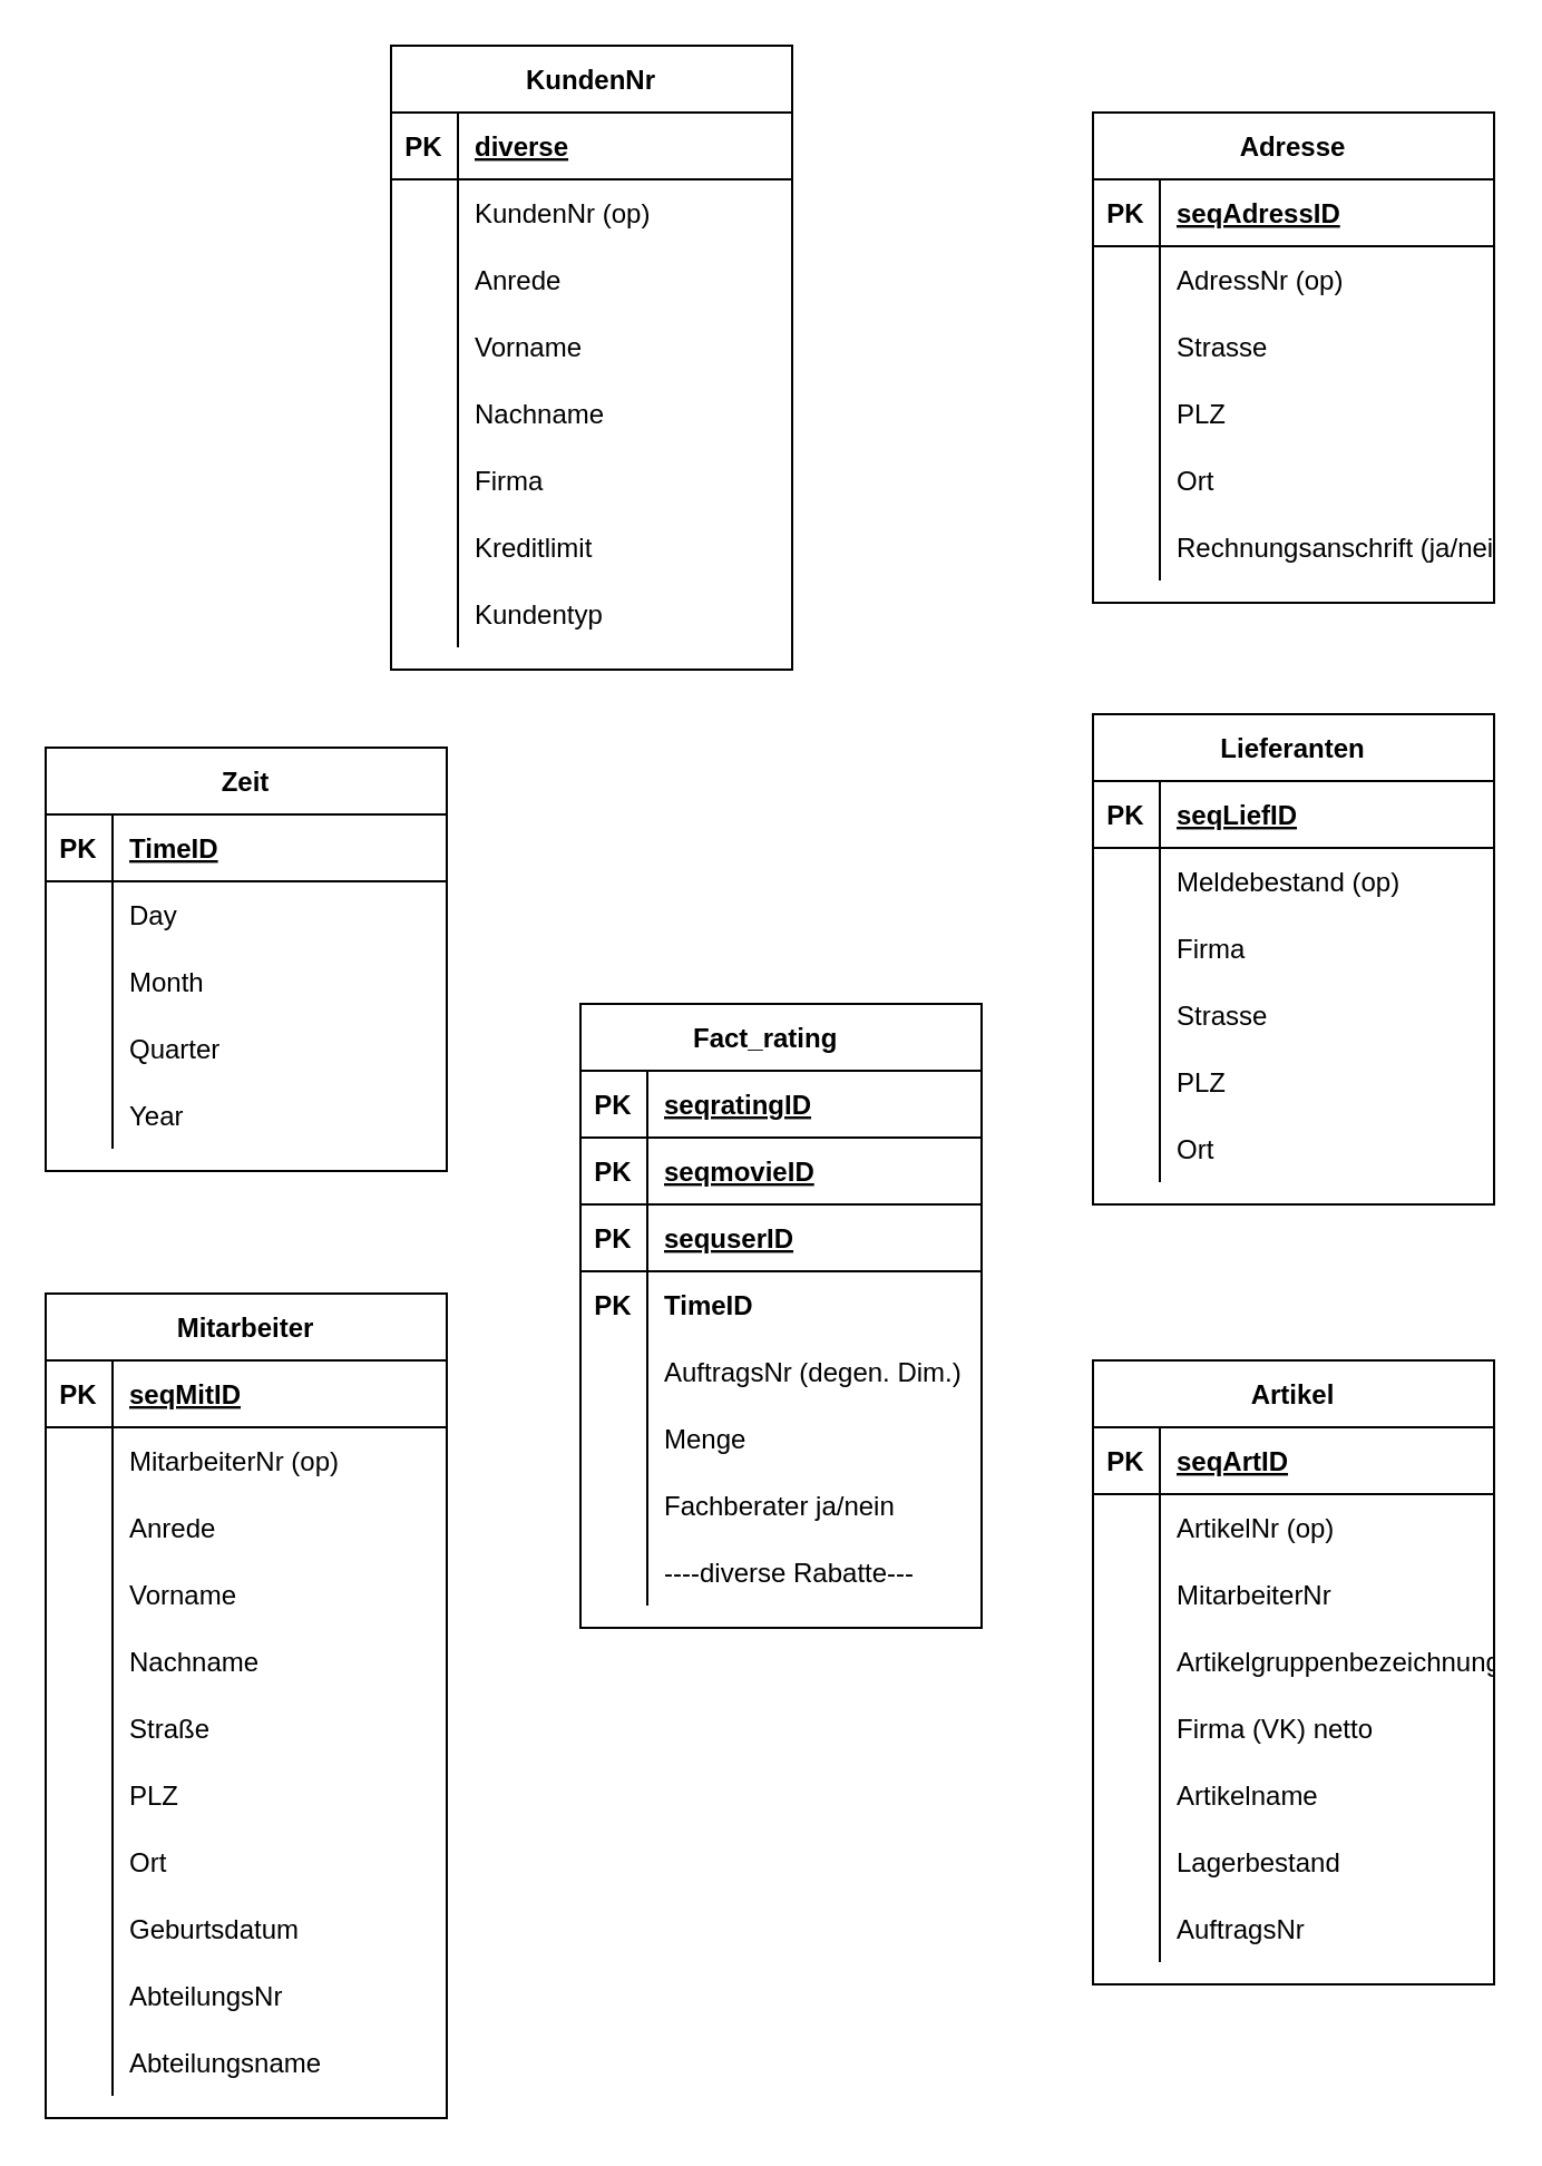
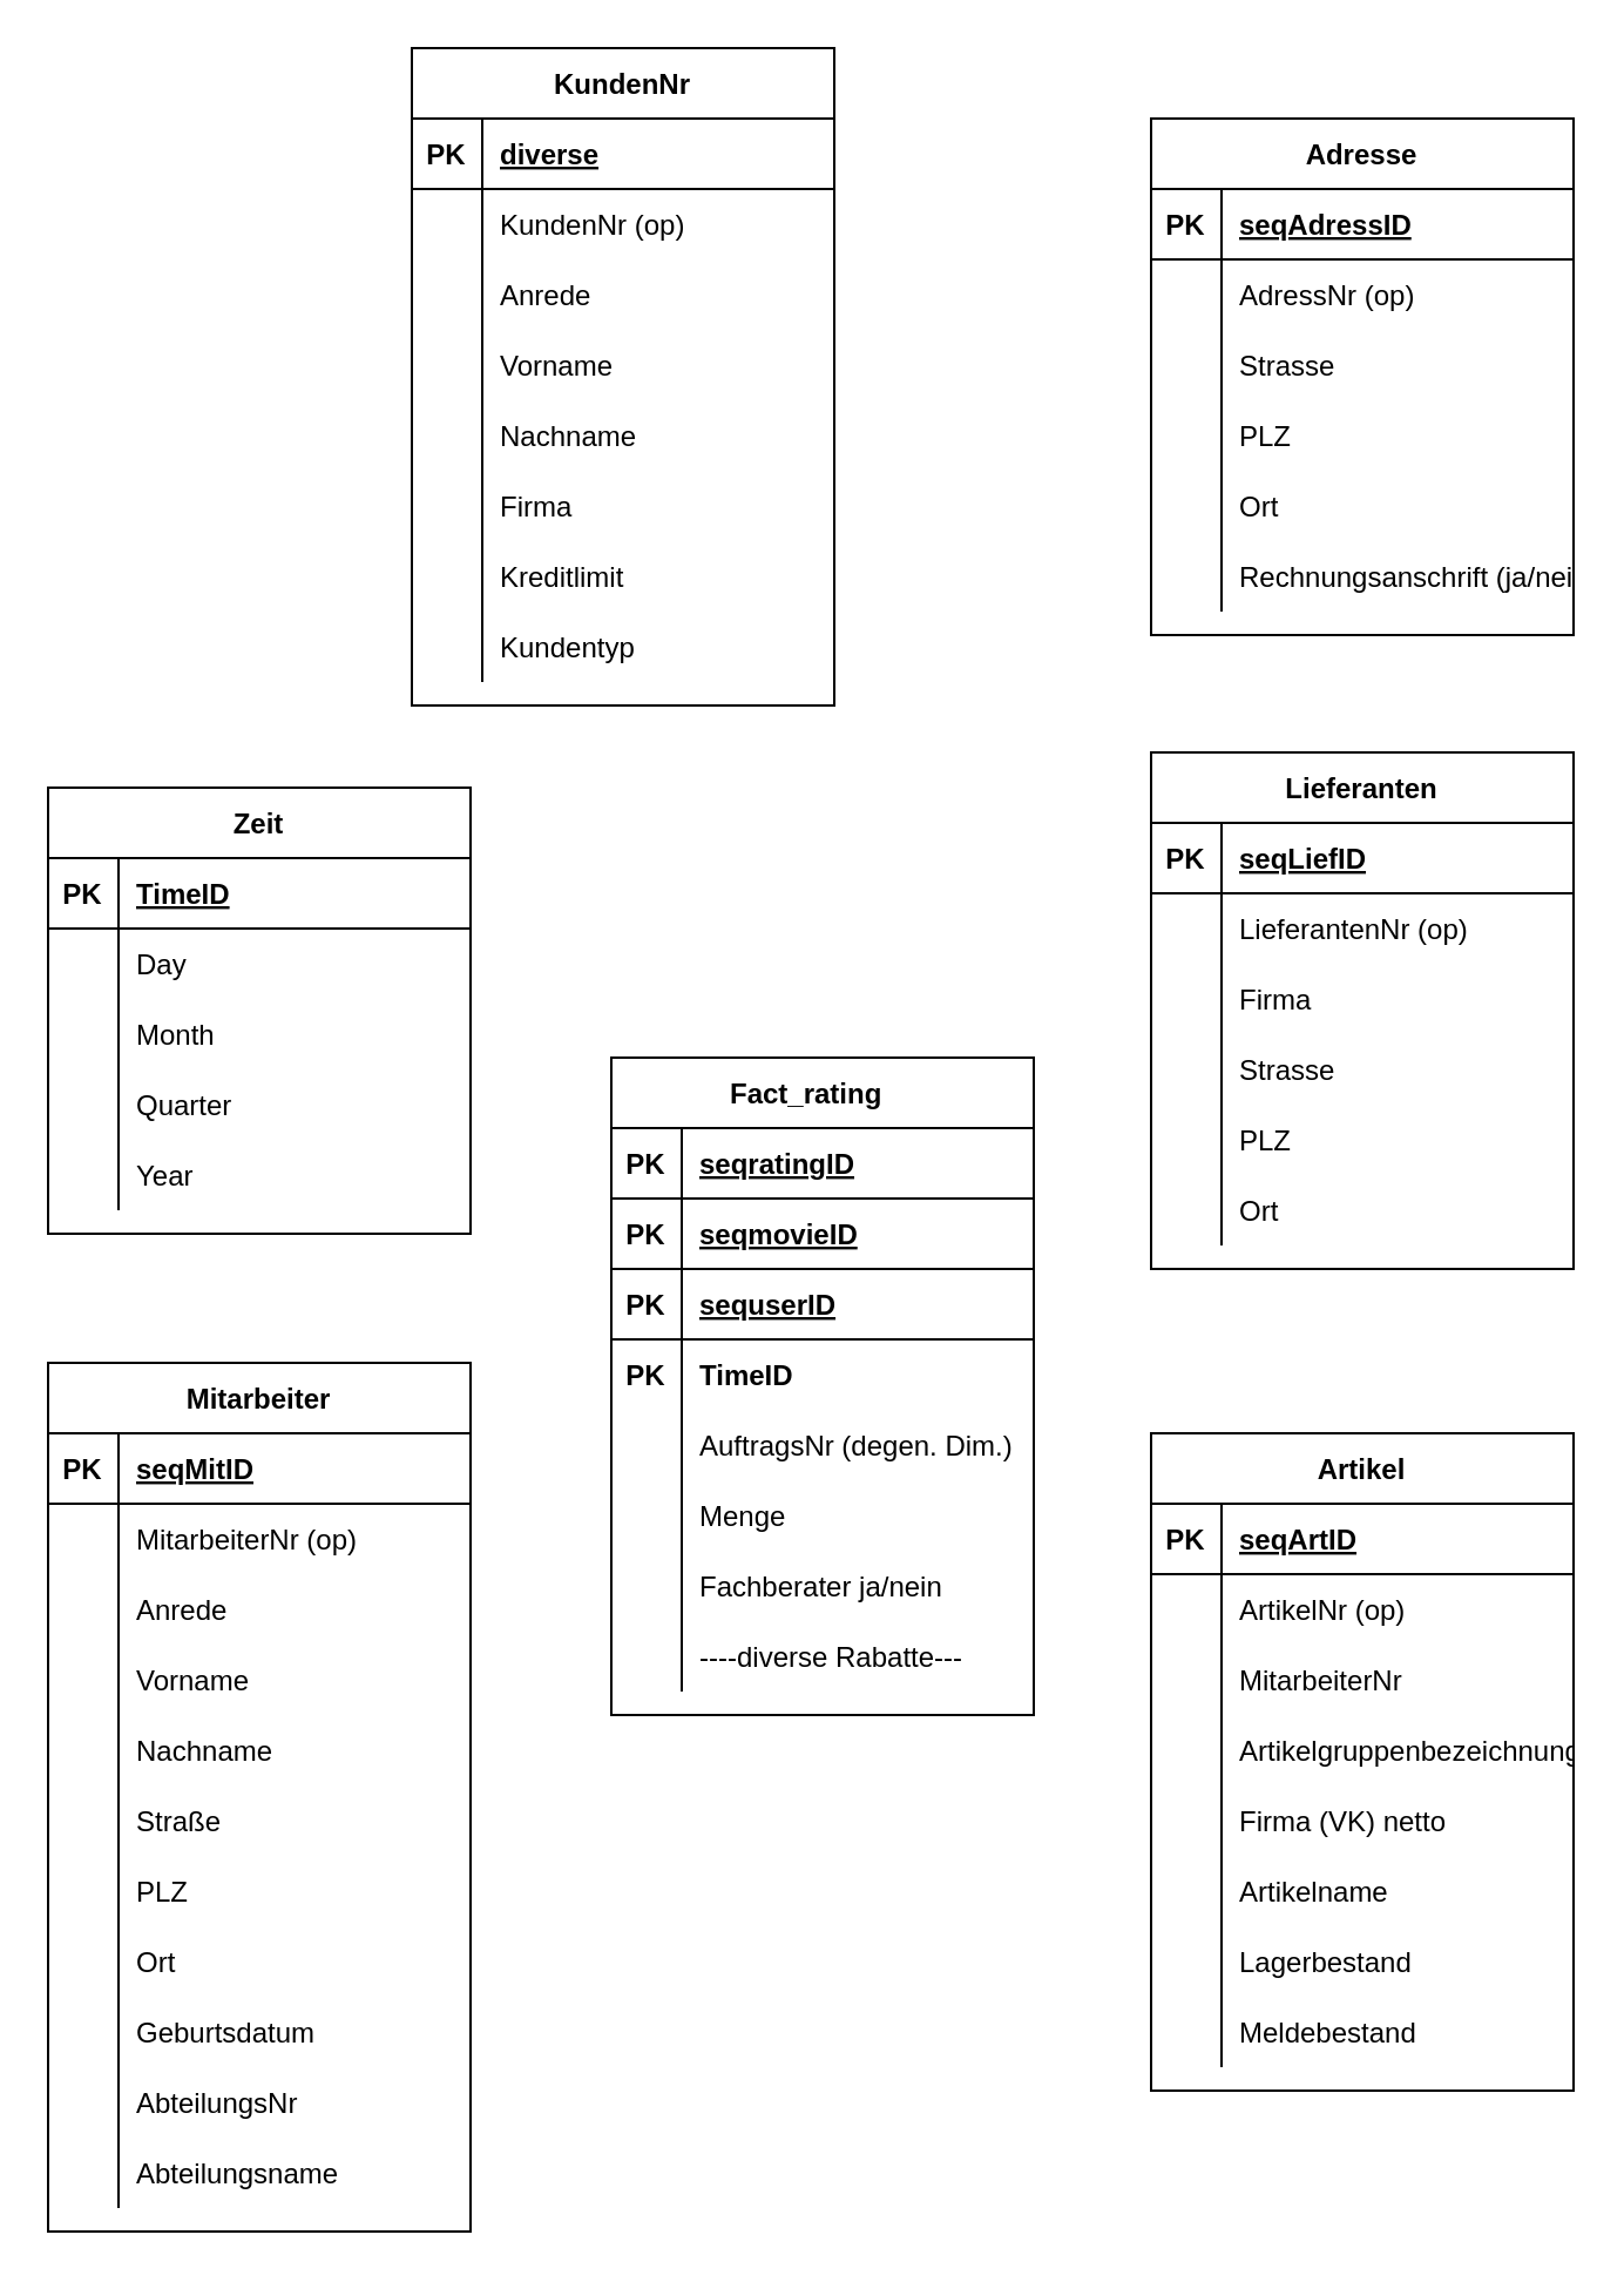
- <mxCell id="117" value="Meldebestand (op)" style="shape=partialRectangle;connectable=0;fillColor=none;top=0;left=0;bottom=0;right=0;align=left;spacingLeft=6;overflow=hidden;" parent="115" vertex="1"><mxGeometry x="30" width="150" height="30" as="geometry"><mxRectangle width="150" height="30" as="alternateBounds" /></mxGeometry></mxCell>
+ <mxCell id="117" value="LieferantenNr (op)" style="shape=partialRectangle;connectable=0;fillColor=none;top=0;left=0;bottom=0;right=0;align=left;spacingLeft=6;overflow=hidden;" parent="115" vertex="1"><mxGeometry x="30" width="150" height="30" as="geometry"><mxRectangle width="150" height="30" as="alternateBounds" /></mxGeometry></mxCell>
- <mxCell id="76" value="AuftragsNr" style="shape=partialRectangle;connectable=0;fillColor=none;top=0;left=0;bottom=0;right=0;align=left;spacingLeft=6;overflow=hidden;" parent="74" vertex="1"><mxGeometry x="30" width="150" height="30" as="geometry"><mxRectangle width="150" height="30" as="alternateBounds" /></mxGeometry></mxCell>
+ <mxCell id="76" value="Meldebestand" style="shape=partialRectangle;connectable=0;fillColor=none;top=0;left=0;bottom=0;right=0;align=left;spacingLeft=6;overflow=hidden;" parent="74" vertex="1"><mxGeometry x="30" width="150" height="30" as="geometry"><mxRectangle width="150" height="30" as="alternateBounds" /></mxGeometry></mxCell>
